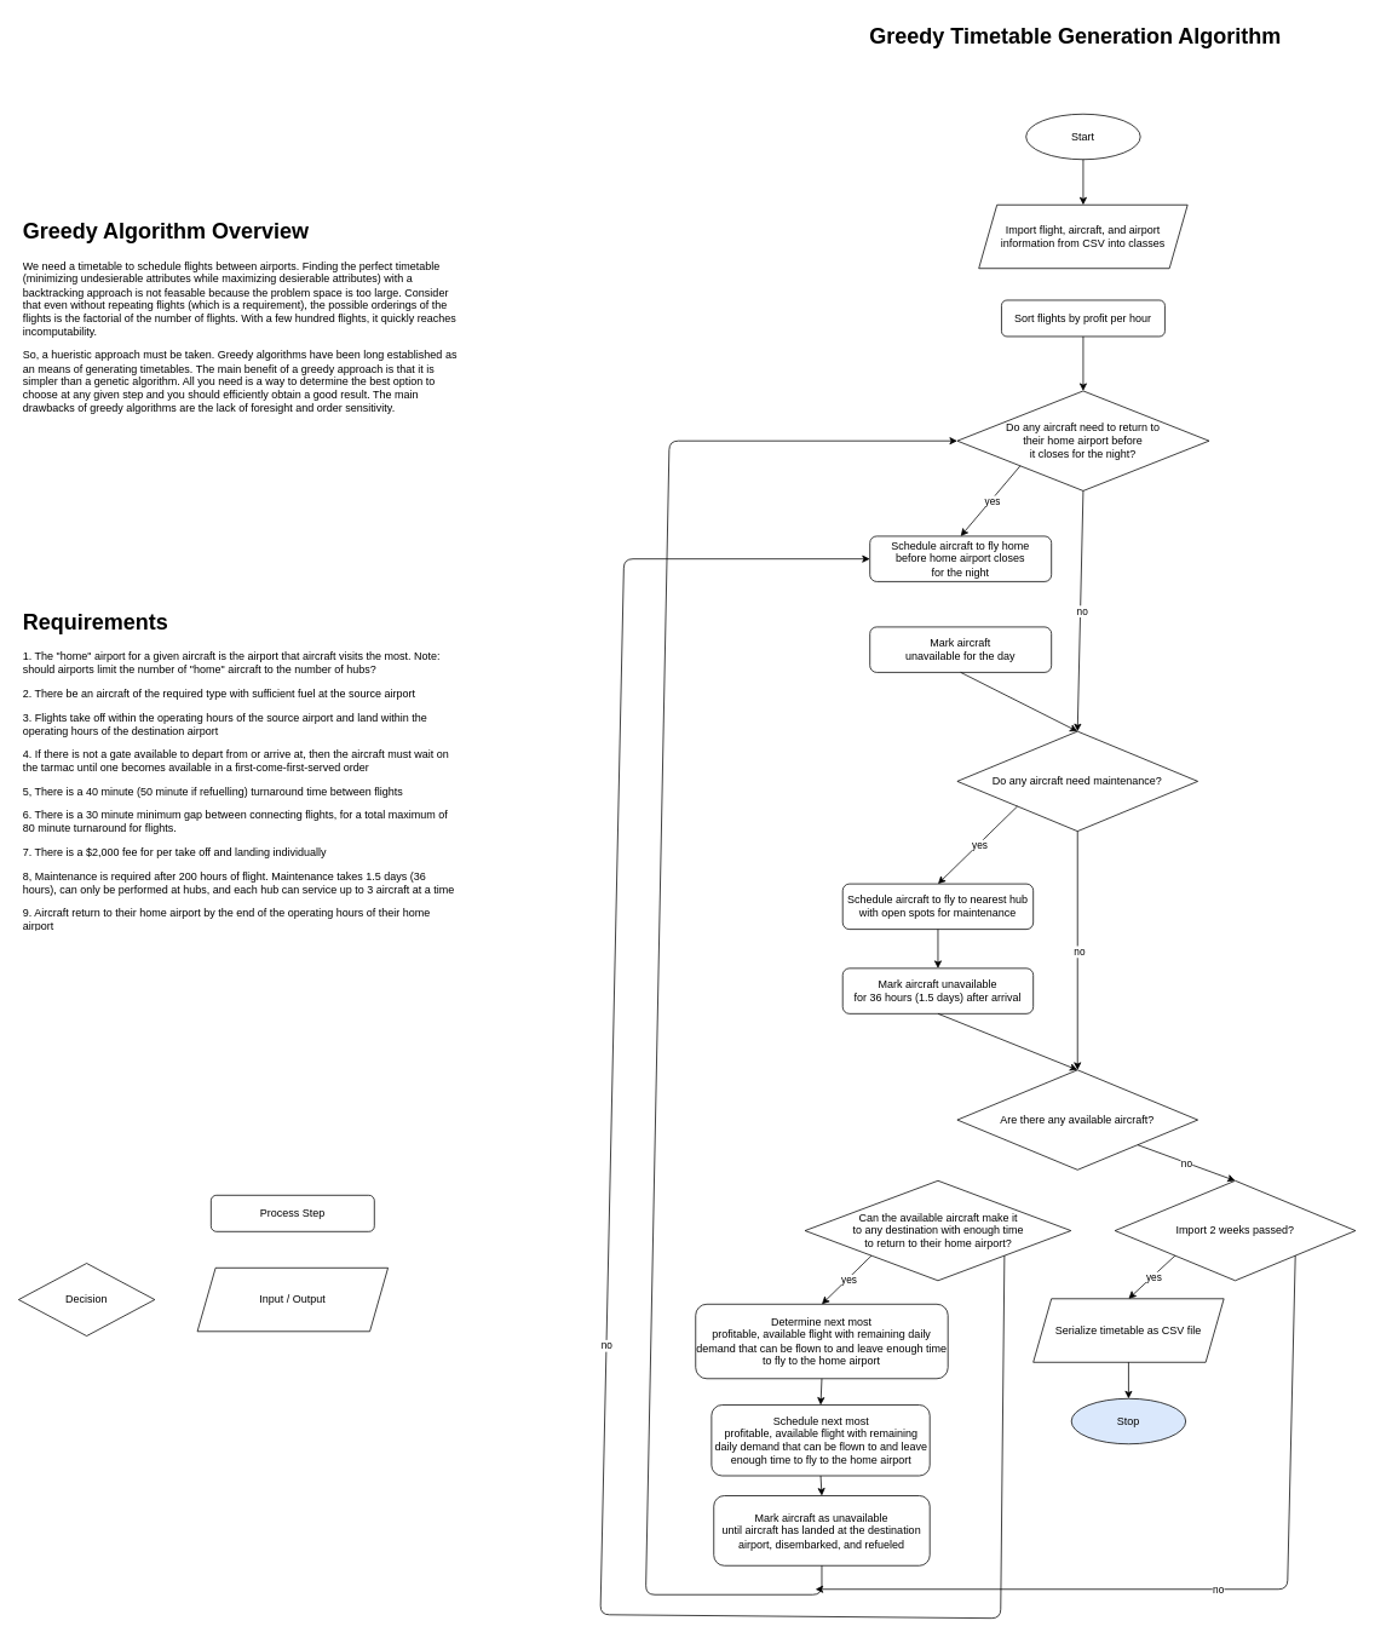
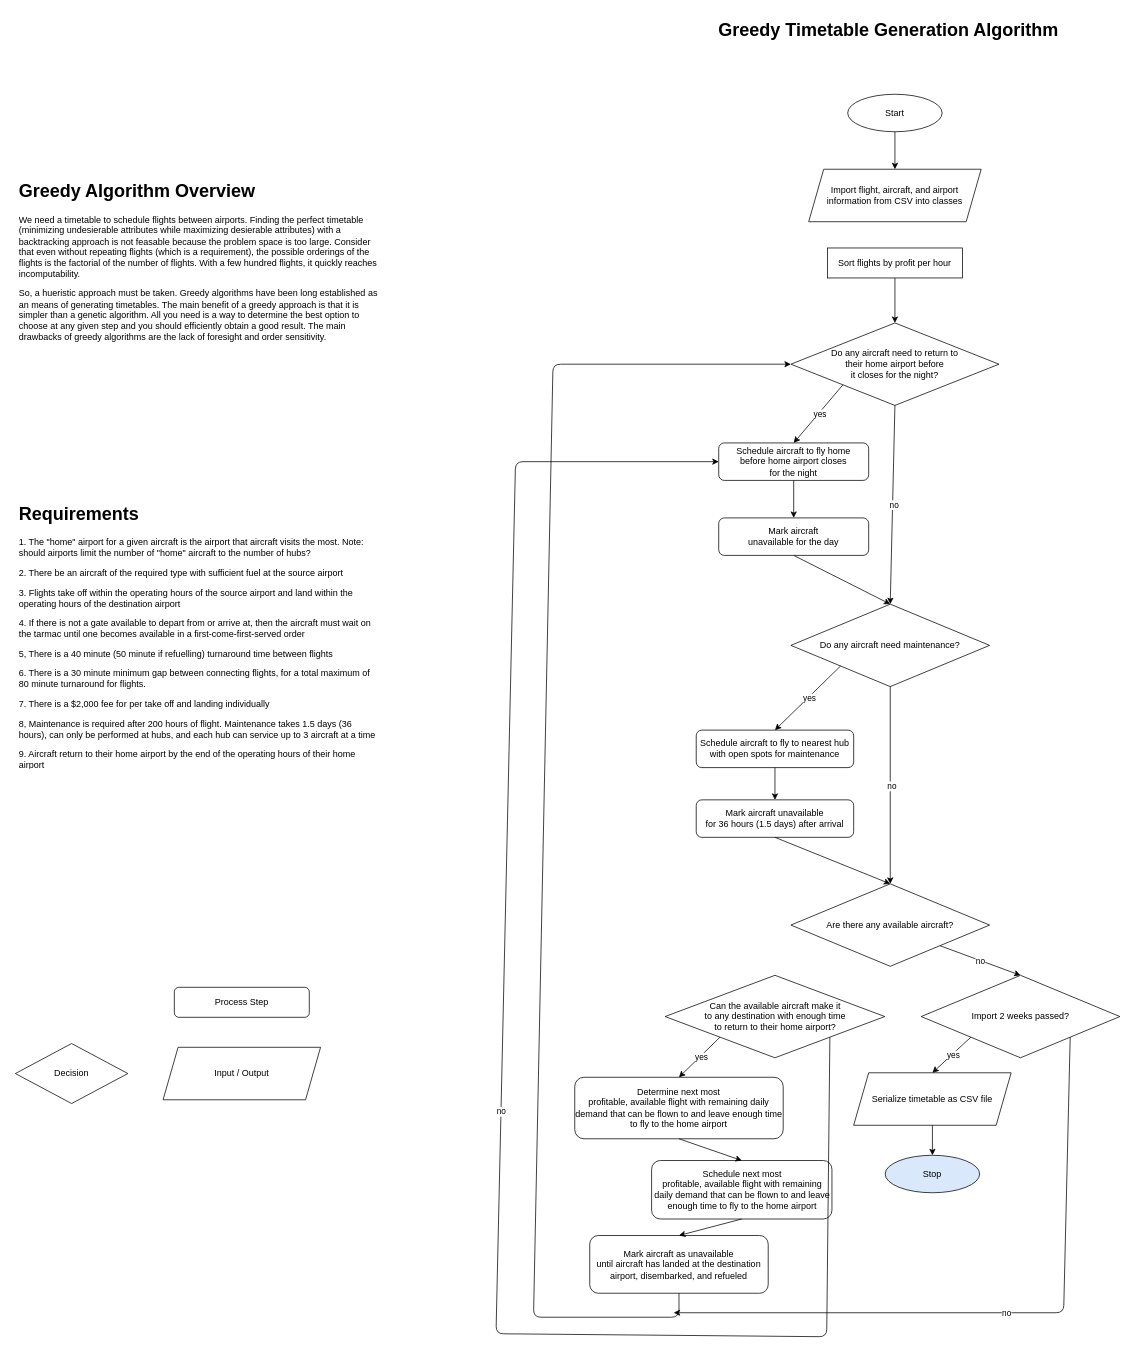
- <mxCell id="9" value="Sort flights by profit per hour" style="rounded=1;whiteSpace=wrap;html=1;" parent="1" vertex="1"><mxGeometry x="1103" y="330" width="180" height="40" as="geometry" /></mxCell>
+ <mxCell id="9" value="Sort flights by profit per hour" style="whiteSpace=wrap;html=1;rounded=0;" parent="1" vertex="1"><mxGeometry x="1103" y="330" width="180" height="40" as="geometry" /></mxCell>
+ <mxCell id="29" value="" style="endArrow=classic;html=1;entryX=0.5;entryY=0;entryDx=0;entryDy=0;exitX=0.5;exitY=1;exitDx=0;exitDy=0;" edge="1" parent="1" source="23" target="27"><mxGeometry width="50" height="50" relative="1" as="geometry"><mxPoint x="1178" y="735" as="sourcePoint" /><mxPoint x="1178" y="780" as="targetPoint" /></mxGeometry></mxCell>
- <mxCell id="17" value="Schedule next most&lt;br&gt;profitable, available flight with remaining daily demand that can be flown to and leave enough time to fly to the home airport" style="rounded=1;whiteSpace=wrap;html=1;" parent="1" vertex="1"><mxGeometry x="783.5" y="1547" width="240.5" height="78" as="geometry" /></mxCell>
+ <mxCell id="17" value="Schedule next most&lt;br&gt;profitable, available flight with remaining daily demand that can be flown to and leave enough time to fly to the home airport" style="rounded=1;whiteSpace=wrap;html=1;" parent="1" vertex="1"><mxGeometry x="868.5" y="1547" width="240.5" height="78" as="geometry" /></mxCell>
